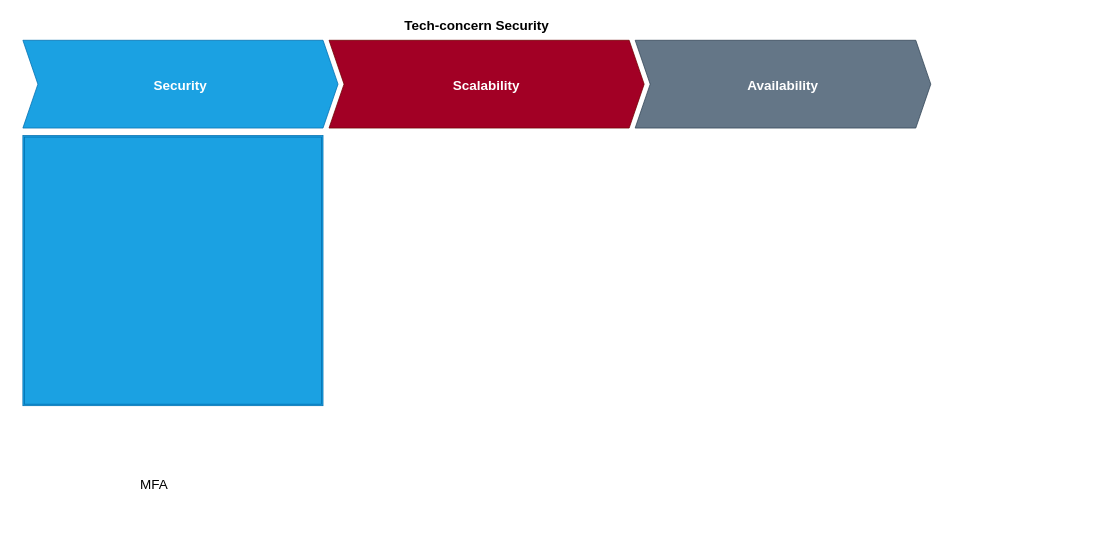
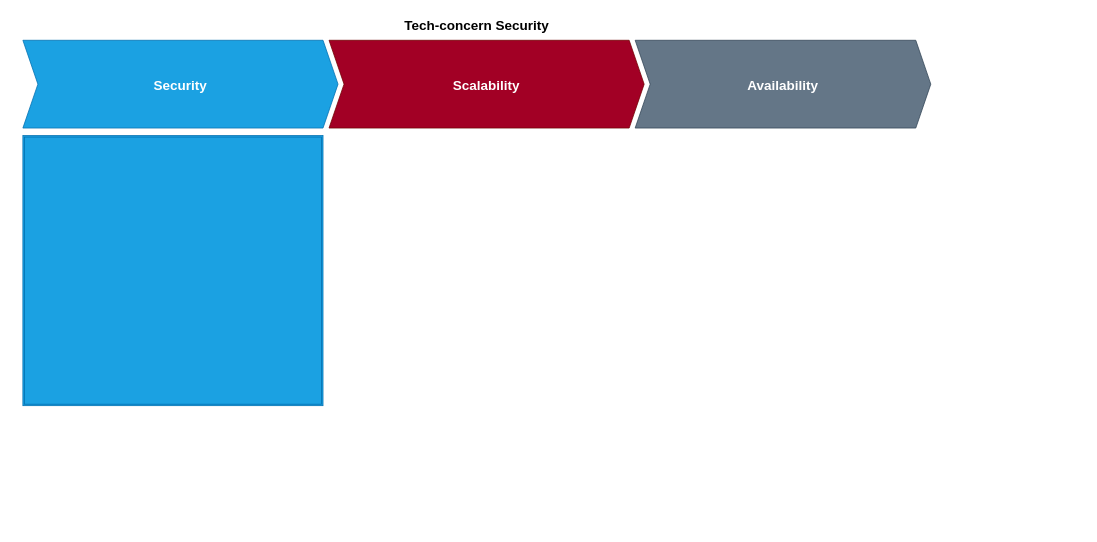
- <mxCell id="8" value="&lt;font color=&quot;#000000&quot;&gt;MFA&lt;/font&gt;" style="text;html=1;strokeColor=none;fillColor=none;align=center;verticalAlign=middle;whiteSpace=wrap;rounded=0;fontSize=18;fontColor=#F0F0F0;" vertex="1" parent="1"><mxGeometry x="20" y="590" width="370" height="110" as="geometry" /></mxCell>
